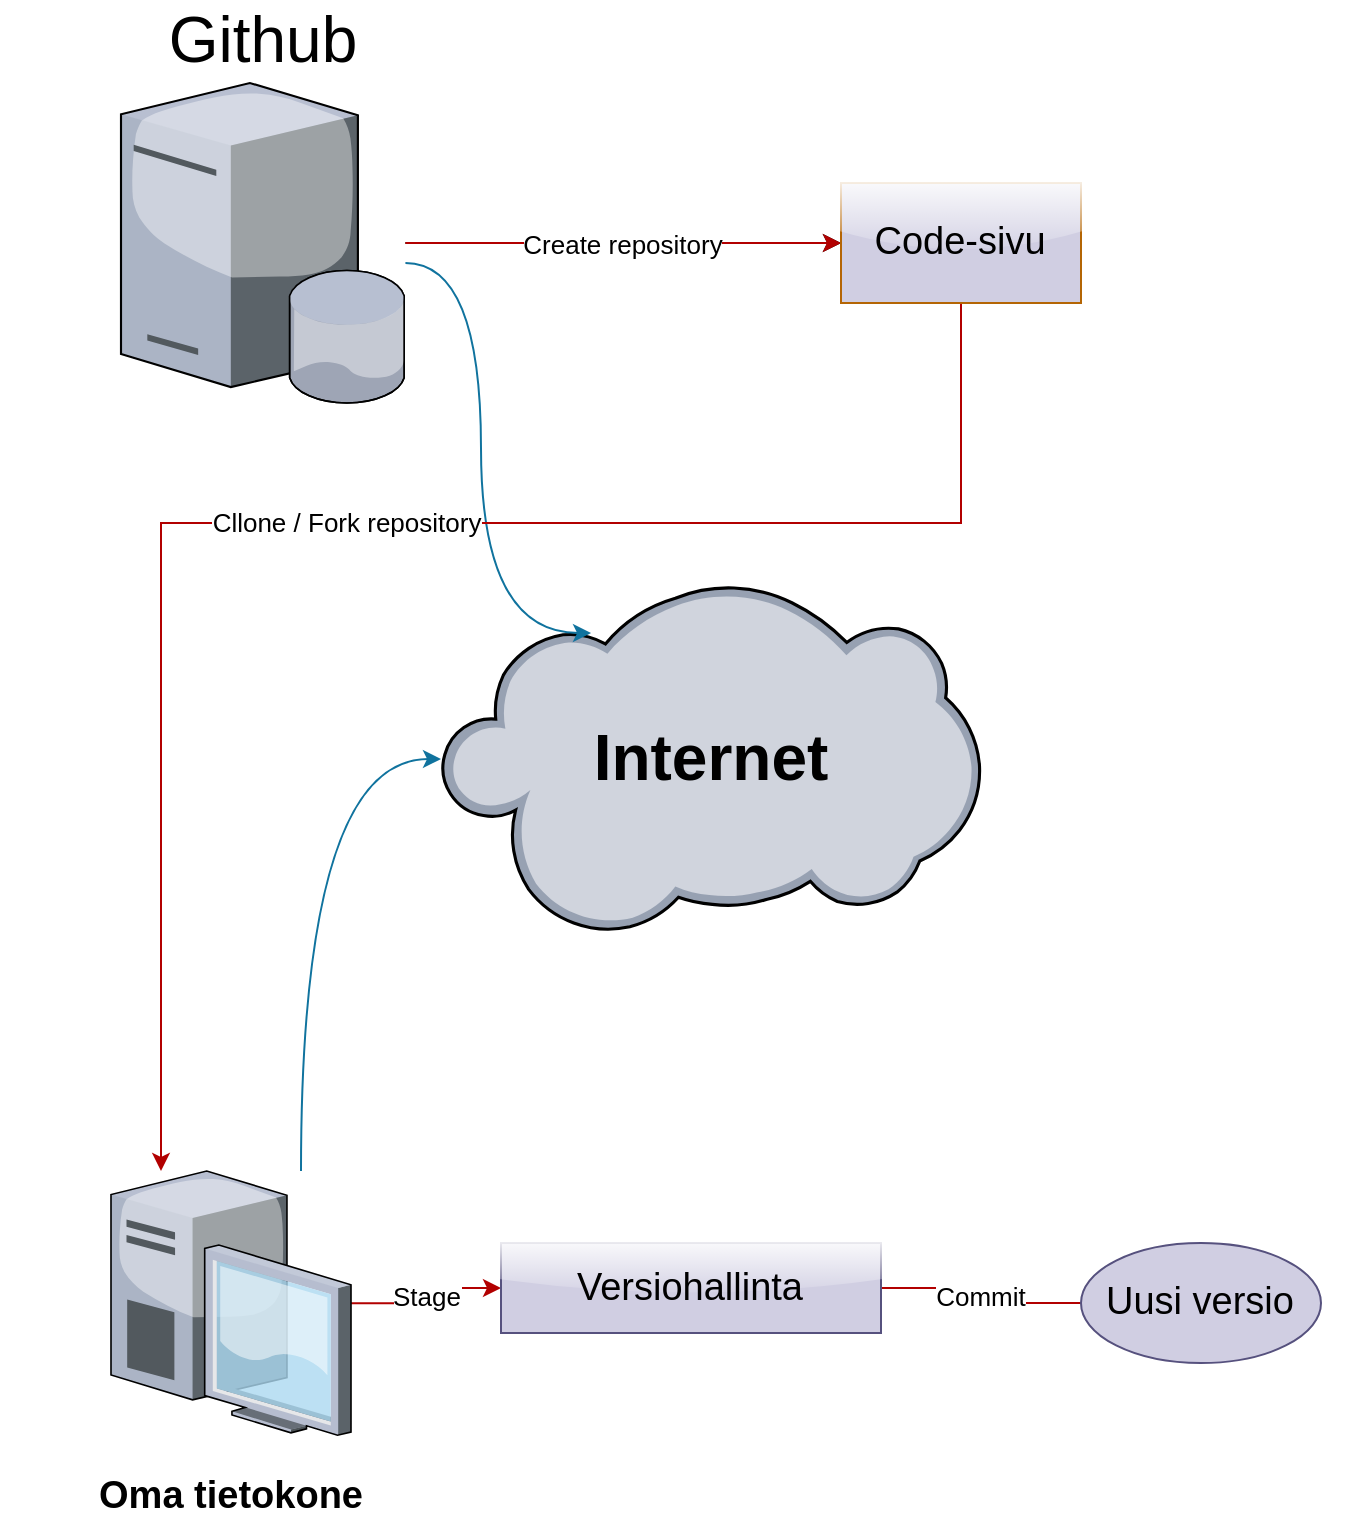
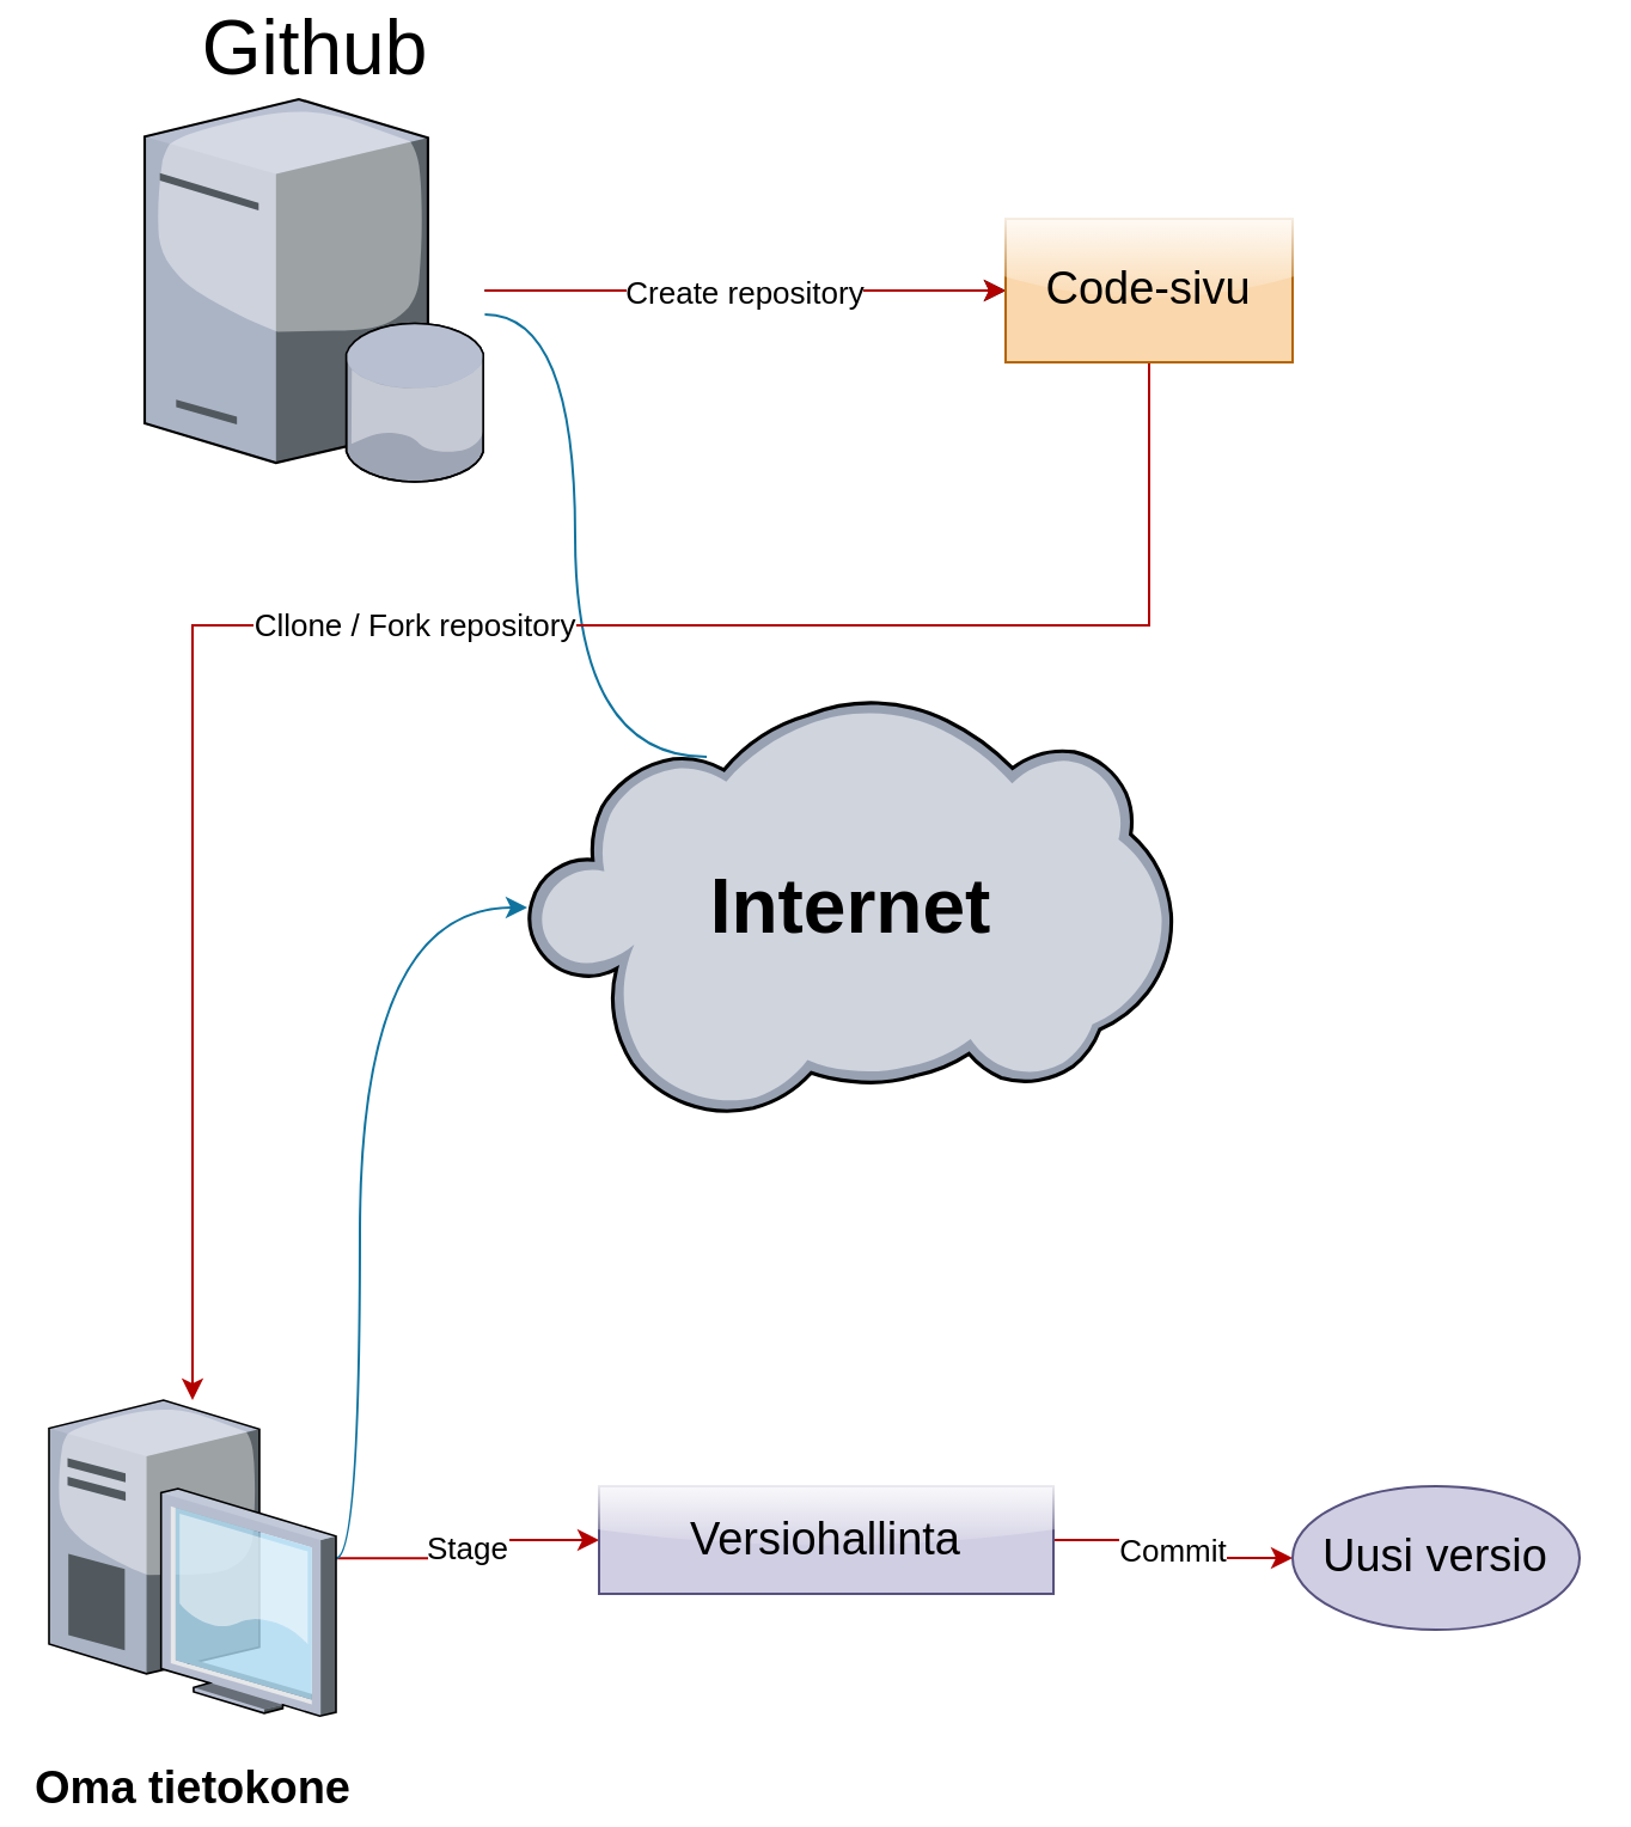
- <mxCell id="14" value="Code-sivu" style="rounded=0;whiteSpace=wrap;html=1;fontSize=19;fillColor=#d0cee2;strokeColor=#b46504;glass=1;" vertex="1" parent="1"><mxGeometry x="420" y="70" width="120" height="60" as="geometry" /></mxCell>
+ <mxCell id="14" value="Code-sivu" style="rounded=0;whiteSpace=wrap;html=1;fontSize=19;fillColor=#fad7ac;strokeColor=#b46504;glass=1;" vertex="1" parent="1"><mxGeometry x="420" y="70" width="120" height="60" as="geometry" /></mxCell>
- <mxCell id="5" style="edgeStyle=orthogonalEdgeStyle;orthogonalLoop=1;jettySize=auto;html=1;entryX=0.278;entryY=0.142;entryDx=0;entryDy=0;entryPerimeter=0;fontSize=13;startArrow=none;startFill=0;curved=1;fillColor=#b1ddf0;strokeColor=#10739e;" edge="1" parent="1" source="6" target="2"><mxGeometry relative="1" as="geometry"><Array as="points"><mxPoint x="240" y="110" /><mxPoint x="240" y="295" /></Array></mxGeometry></mxCell>
+ <mxCell id="5" style="edgeStyle=orthogonalEdgeStyle;orthogonalLoop=1;jettySize=auto;html=1;entryX=0.278;entryY=0.142;entryDx=0;entryDy=0;entryPerimeter=0;fontSize=13;startArrow=none;startFill=0;curved=1;fillColor=#b1ddf0;strokeColor=#10739e;endArrow=none;" edge="1" parent="1" source="6" target="2"><mxGeometry relative="1" as="geometry"><Array as="points"><mxPoint x="240" y="110" /><mxPoint x="240" y="295" /></Array></mxGeometry></mxCell>
- <mxCell id="9" value="&lt;b&gt;&lt;font style=&quot;font-size: 19px;&quot;&gt;Oma tietokone&lt;/font&gt;&lt;/b&gt;" style="verticalLabelPosition=bottom;sketch=0;aspect=fixed;html=1;verticalAlign=top;strokeColor=none;align=center;outlineConnect=0;shape=mxgraph.citrix.desktop;fontSize=32;" vertex="1" parent="1"><mxGeometry x="55" y="564" width="120" height="132.13" as="geometry" /></mxCell>
+ <mxCell id="9" value="&lt;b&gt;&lt;font style=&quot;font-size: 19px;&quot;&gt;Oma tietokone&lt;/font&gt;&lt;/b&gt;" style="verticalLabelPosition=bottom;sketch=0;aspect=fixed;html=1;verticalAlign=top;strokeColor=none;align=center;outlineConnect=0;shape=mxgraph.citrix.desktop;fontSize=32;" vertex="1" parent="1"><mxGeometry x="20" y="564" width="120" height="132.13" as="geometry" /></mxCell>
- <mxCell id="10" value="Commit" style="edgeStyle=orthogonalEdgeStyle;rounded=0;orthogonalLoop=1;jettySize=auto;html=1;fontSize=13;fillColor=#e51400;strokeColor=#B20000;endArrow=none;" edge="1" parent="1" source="11" target="12"><mxGeometry relative="1" as="geometry" /></mxCell>
+ <mxCell id="10" value="Commit" style="edgeStyle=orthogonalEdgeStyle;rounded=0;orthogonalLoop=1;jettySize=auto;html=1;fontSize=13;fillColor=#e51400;strokeColor=#B20000;" edge="1" parent="1" source="11" target="12"><mxGeometry relative="1" as="geometry" /></mxCell>
